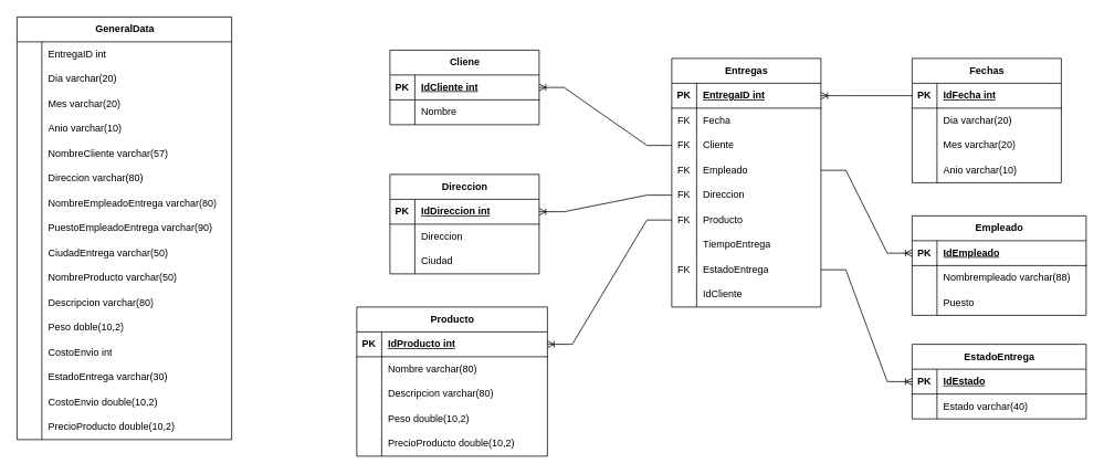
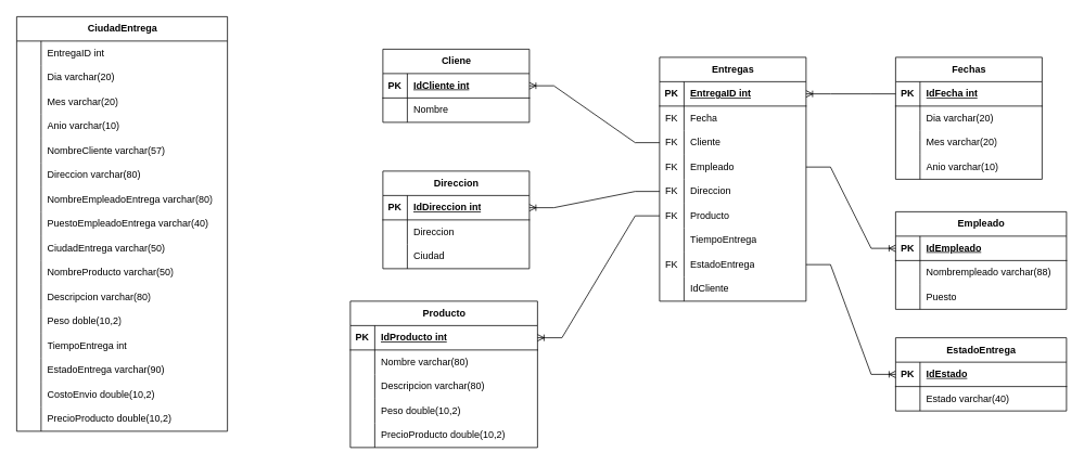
- <mxCell id="2" value="GeneralData" style="shape=table;startSize=30;container=1;collapsible=1;childLayout=tableLayout;fixedRows=1;rowLines=0;fontStyle=1;align=center;resizeLast=1;html=1;" vertex="1" parent="1"><mxGeometry x="20" y="20" width="259" height="510" as="geometry" /></mxCell>
+ <mxCell id="2" value="CiudadEntrega" style="shape=table;startSize=30;container=1;collapsible=1;childLayout=tableLayout;fixedRows=1;rowLines=0;fontStyle=1;align=center;resizeLast=1;html=1;" vertex="1" parent="1"><mxGeometry x="20" y="20" width="259" height="510" as="geometry" /></mxCell>
- <mxCell id="26" value="PuestoEmpleadoEntrega varchar(90)" style="shape=partialRectangle;connectable=0;fillColor=none;top=0;left=0;bottom=0;right=0;align=left;spacingLeft=6;overflow=hidden;whiteSpace=wrap;html=1;" vertex="1" parent="24"><mxGeometry x="30" width="229" height="30" as="geometry"><mxRectangle width="229" height="30" as="alternateBounds" /></mxGeometry></mxCell>
+ <mxCell id="26" value="PuestoEmpleadoEntrega varchar(40)" style="shape=partialRectangle;connectable=0;fillColor=none;top=0;left=0;bottom=0;right=0;align=left;spacingLeft=6;overflow=hidden;whiteSpace=wrap;html=1;" vertex="1" parent="24"><mxGeometry x="30" width="229" height="30" as="geometry"><mxRectangle width="229" height="30" as="alternateBounds" /></mxGeometry></mxCell>
- <mxCell id="41" value="CostoEnvio int" style="shape=partialRectangle;connectable=0;fillColor=none;top=0;left=0;bottom=0;right=0;align=left;spacingLeft=6;overflow=hidden;whiteSpace=wrap;html=1;" vertex="1" parent="39"><mxGeometry x="30" width="229" height="30" as="geometry"><mxRectangle width="229" height="30" as="alternateBounds" /></mxGeometry></mxCell>
+ <mxCell id="41" value="TiempoEntrega int" style="shape=partialRectangle;connectable=0;fillColor=none;top=0;left=0;bottom=0;right=0;align=left;spacingLeft=6;overflow=hidden;whiteSpace=wrap;html=1;" vertex="1" parent="39"><mxGeometry x="30" width="229" height="30" as="geometry"><mxRectangle width="229" height="30" as="alternateBounds" /></mxGeometry></mxCell>
- <mxCell id="44" value="EstadoEntrega varchar(30)" style="shape=partialRectangle;connectable=0;fillColor=none;top=0;left=0;bottom=0;right=0;align=left;spacingLeft=6;overflow=hidden;whiteSpace=wrap;html=1;" vertex="1" parent="42"><mxGeometry x="30" width="229" height="30" as="geometry"><mxRectangle width="229" height="30" as="alternateBounds" /></mxGeometry></mxCell>
+ <mxCell id="44" value="EstadoEntrega varchar(90)" style="shape=partialRectangle;connectable=0;fillColor=none;top=0;left=0;bottom=0;right=0;align=left;spacingLeft=6;overflow=hidden;whiteSpace=wrap;html=1;" vertex="1" parent="42"><mxGeometry x="30" width="229" height="30" as="geometry"><mxRectangle width="229" height="30" as="alternateBounds" /></mxGeometry></mxCell>
